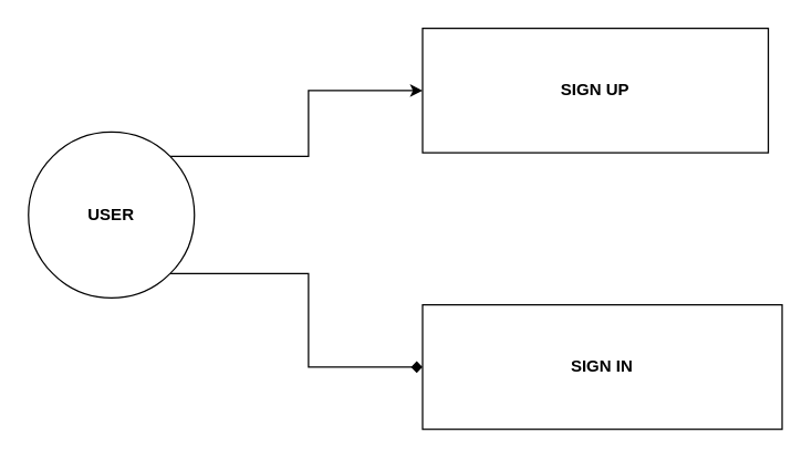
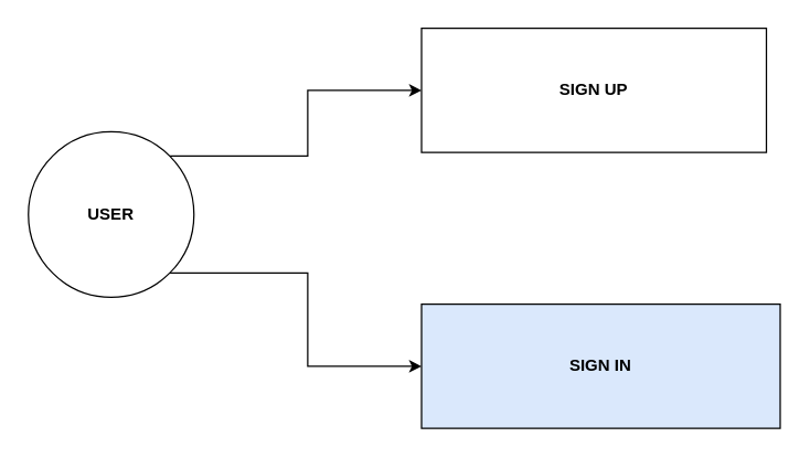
- <mxCell id="3" style="edgeStyle=orthogonalEdgeStyle;rounded=0;orthogonalLoop=1;jettySize=auto;html=1;exitX=1;exitY=1;exitDx=0;exitDy=0;entryX=0;entryY=0.5;entryDx=0;entryDy=0;endArrow=diamond;" edge="1" parent="1" source="4" target="6"><mxGeometry relative="1" as="geometry" /></mxCell>
+ <mxCell id="3" style="edgeStyle=orthogonalEdgeStyle;rounded=0;orthogonalLoop=1;jettySize=auto;html=1;exitX=1;exitY=1;exitDx=0;exitDy=0;entryX=0;entryY=0.5;entryDx=0;entryDy=0;" edge="1" parent="1" source="4" target="6"><mxGeometry relative="1" as="geometry" /></mxCell>
- <mxCell id="6" value="&lt;b&gt;SIGN IN&lt;/b&gt;" style="rounded=0;whiteSpace=wrap;html=1;" vertex="1" parent="1"><mxGeometry x="305" y="220" width="260" height="90" as="geometry" /></mxCell>
+ <mxCell id="6" value="&lt;b&gt;SIGN IN&lt;/b&gt;" style="rounded=0;whiteSpace=wrap;html=1;fillColor=#dae8fc;" vertex="1" parent="1"><mxGeometry x="305" y="220" width="260" height="90" as="geometry" /></mxCell>
